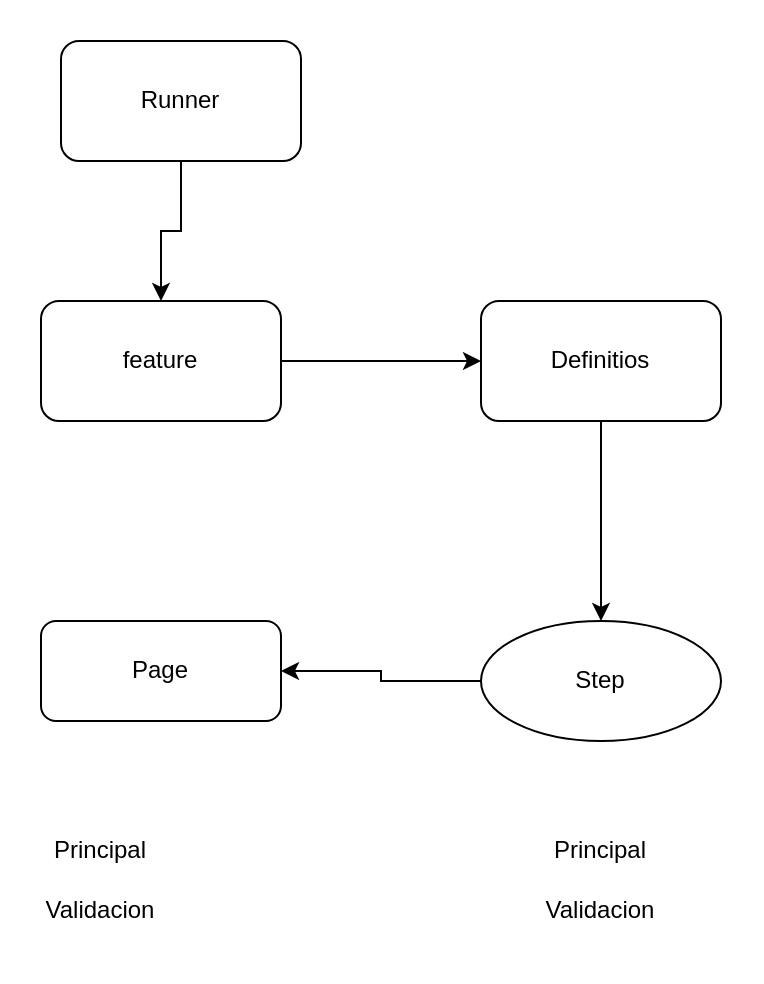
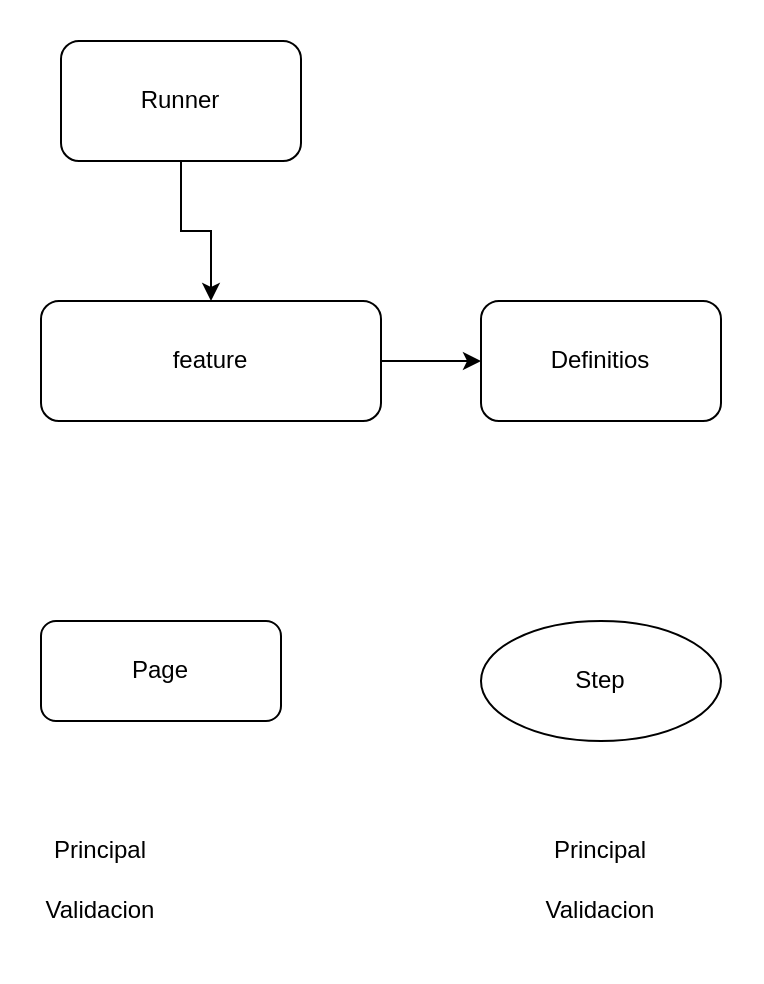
- <mxCell id="5" value="feature" style="rounded=1;whiteSpace=wrap;html=1;" vertex="1" parent="1"><mxGeometry x="20" y="150" width="120" height="60" as="geometry" /></mxCell>
+ <mxCell id="5" value="feature" style="rounded=1;whiteSpace=wrap;html=1;" vertex="1" parent="1"><mxGeometry x="20" y="150" width="170" height="60" as="geometry" /></mxCell>
- <mxCell id="6" value="" style="edgeStyle=orthogonalEdgeStyle;rounded=0;orthogonalLoop=1;jettySize=auto;html=1;" edge="1" parent="1" source="7" target="9"><mxGeometry relative="1" as="geometry" /></mxCell>
- <mxCell id="8" value="" style="edgeStyle=orthogonalEdgeStyle;rounded=0;orthogonalLoop=1;jettySize=auto;html=1;" edge="1" parent="1" source="9" target="10"><mxGeometry relative="1" as="geometry" /></mxCell>
